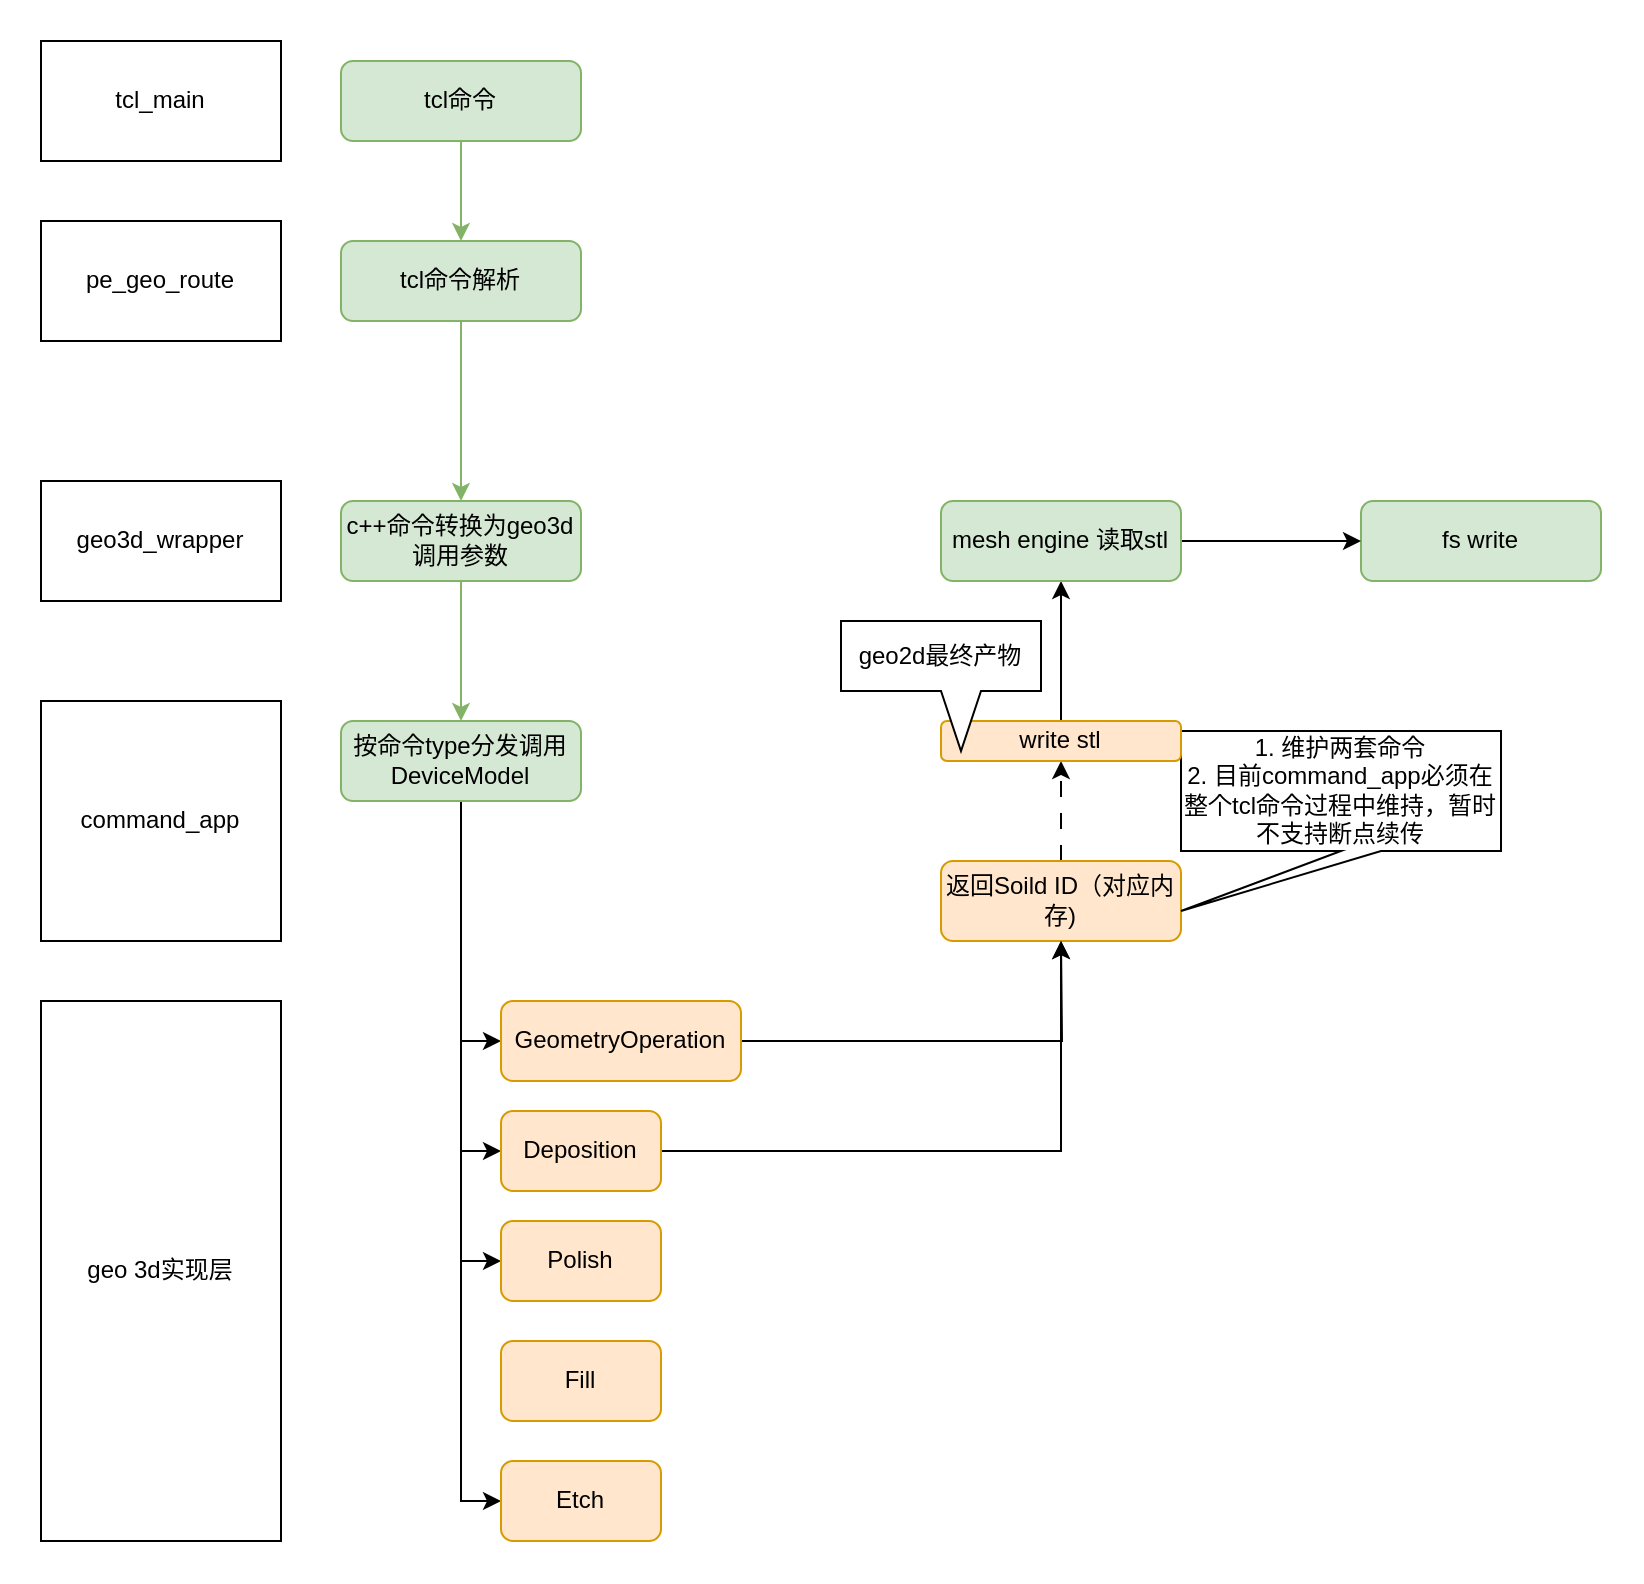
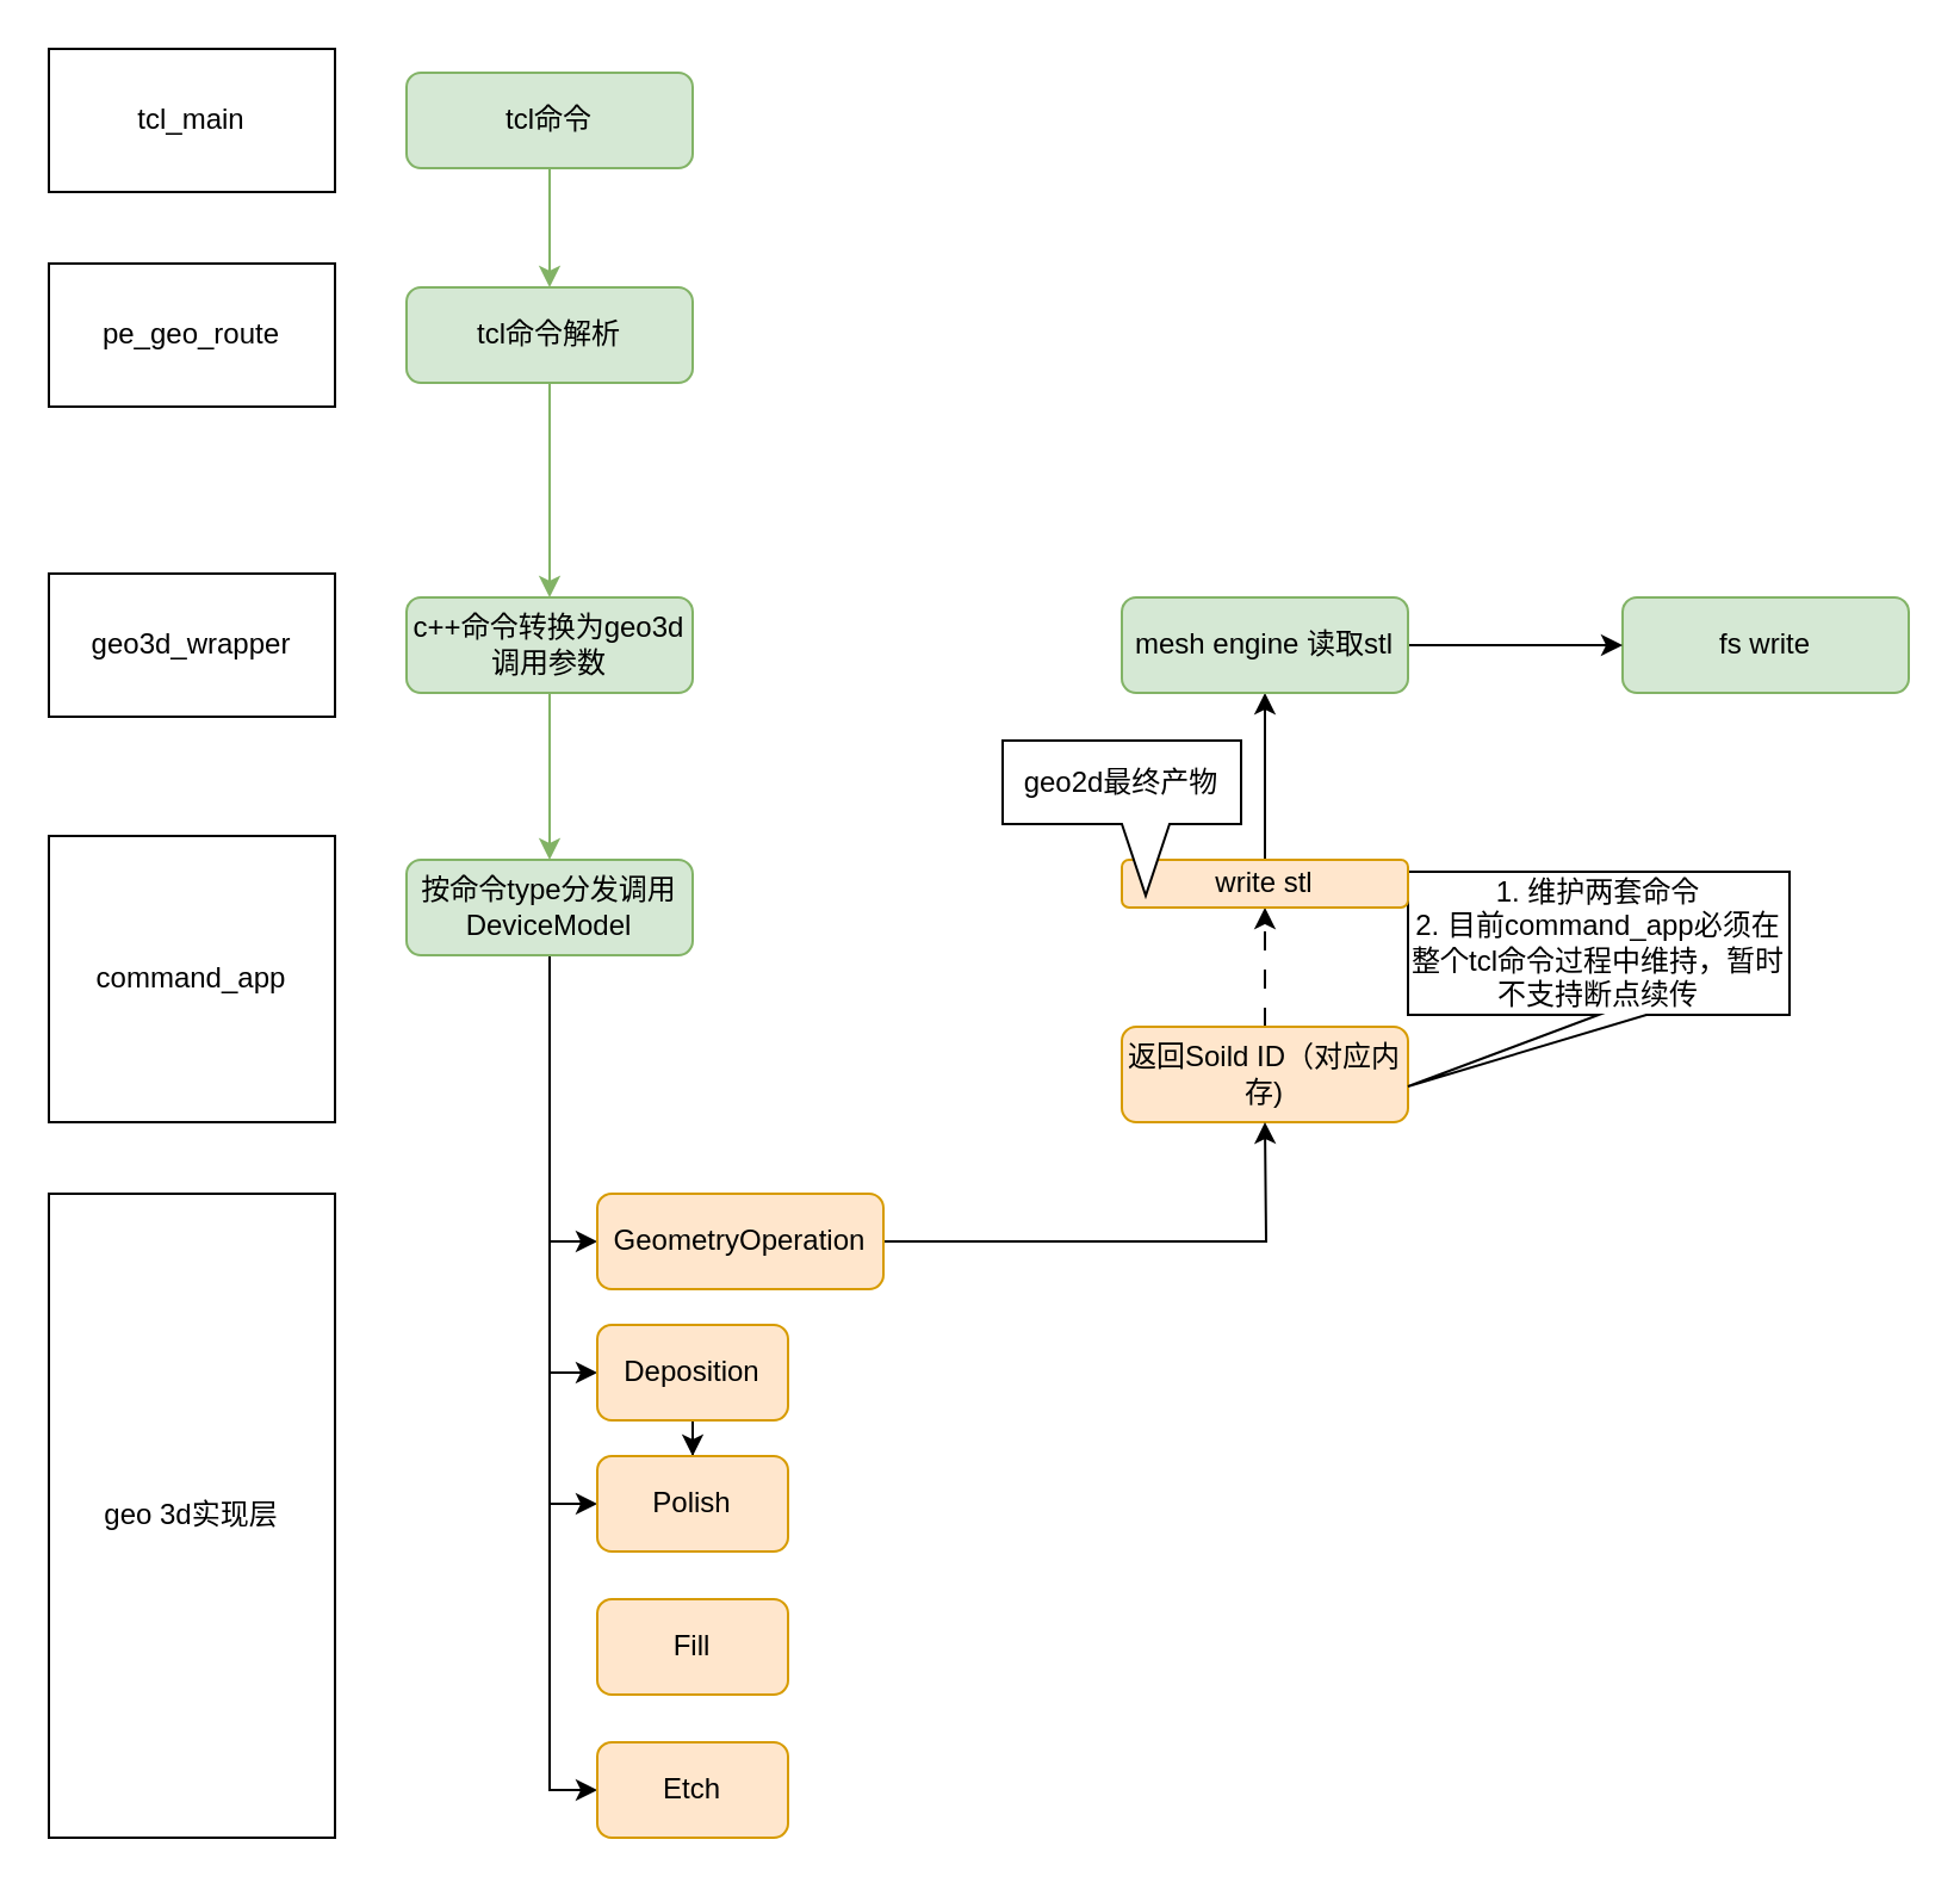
- <mxCell id="22" style="edgeStyle=orthogonalEdgeStyle;rounded=0;orthogonalLoop=1;jettySize=auto;html=1;entryX=0.5;entryY=1;entryDx=0;entryDy=0;" parent="1" source="23" target="18" edge="1"><mxGeometry relative="1" as="geometry" /></mxCell>
+ <mxCell id="22" style="edgeStyle=orthogonalEdgeStyle;rounded=0;orthogonalLoop=1;jettySize=auto;html=1;" parent="1" source="23" target="24" edge="1"><mxGeometry relative="1" as="geometry" /></mxCell>
